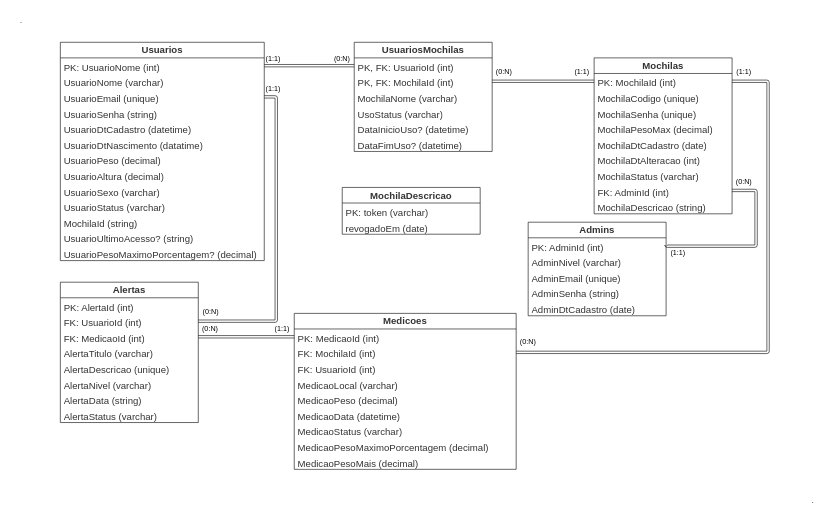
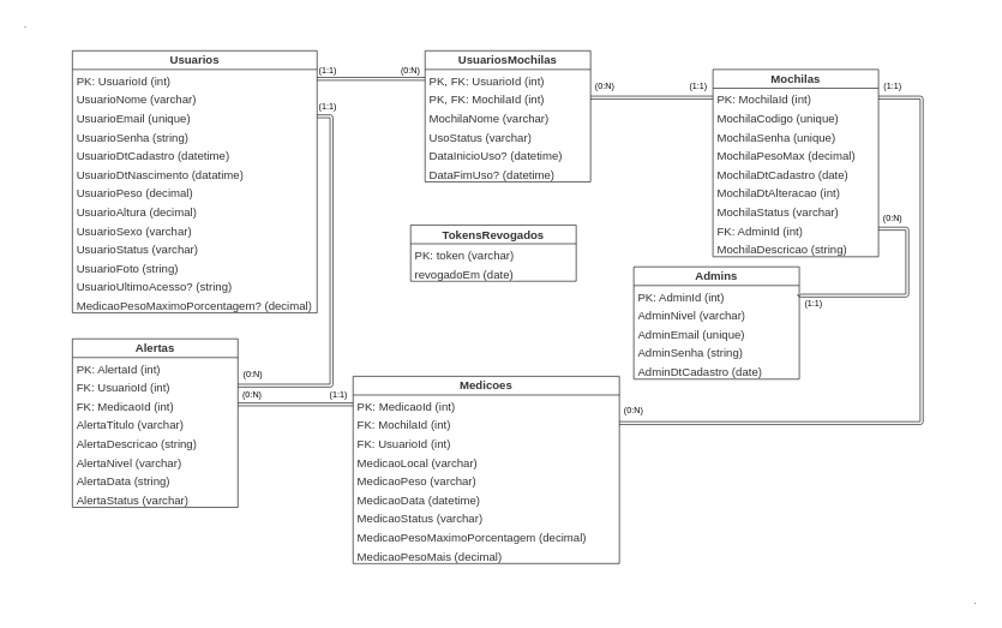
- <mxCell id="3" value="&lt;span style=&quot;color: rgb(51, 51, 51); font-family: Arial, sans-serif; font-size: medium; text-align: center; text-wrap-mode: nowrap; background-color: rgb(255, 255, 255);&quot;&gt;PK: UsuarioNome (int)&lt;/span&gt;" style="text;strokeColor=none;fillColor=none;align=left;verticalAlign=top;spacingLeft=4;spacingRight=4;overflow=hidden;rotatable=0;points=[[0,0.5],[1,0.5]];portConstraint=eastwest;whiteSpace=wrap;html=1;" parent="2" vertex="1"><mxGeometry y="26" width="340" height="26" as="geometry" /></mxCell>
+ <mxCell id="3" value="&lt;span style=&quot;color: rgb(51, 51, 51); font-family: Arial, sans-serif; font-size: medium; text-align: center; text-wrap-mode: nowrap; background-color: rgb(255, 255, 255);&quot;&gt;PK: UsuarioId (int)&lt;/span&gt;" style="text;strokeColor=none;fillColor=none;align=left;verticalAlign=top;spacingLeft=4;spacingRight=4;overflow=hidden;rotatable=0;points=[[0,0.5],[1,0.5]];portConstraint=eastwest;whiteSpace=wrap;html=1;" parent="2" vertex="1"><mxGeometry y="26" width="340" height="26" as="geometry" /></mxCell>
- <mxCell id="78" value="&lt;span style=&quot;color: rgb(51, 51, 51); font-family: Arial, sans-serif; font-size: medium; font-weight: 700; text-wrap-mode: nowrap; background-color: rgb(255, 255, 255);&quot;&gt;MochilaDescricao&lt;/span&gt;" style="swimlane;fontStyle=0;childLayout=stackLayout;horizontal=1;startSize=26;fillColor=none;horizontalStack=0;resizeParent=1;resizeParentMax=0;resizeLast=0;collapsible=1;marginBottom=0;whiteSpace=wrap;html=1;" vertex="1" parent="1"><mxGeometry x="570" y="312" width="230" height="78" as="geometry" /></mxCell>
+ <mxCell id="78" value="&lt;span style=&quot;color: rgb(51, 51, 51); font-family: Arial, sans-serif; font-size: medium; font-weight: 700; text-wrap-mode: nowrap; background-color: rgb(255, 255, 255);&quot;&gt;TokensRevogados&lt;/span&gt;" style="swimlane;fontStyle=0;childLayout=stackLayout;horizontal=1;startSize=26;fillColor=none;horizontalStack=0;resizeParent=1;resizeParentMax=0;resizeLast=0;collapsible=1;marginBottom=0;whiteSpace=wrap;html=1;" vertex="1" parent="1"><mxGeometry x="570" y="312" width="230" height="78" as="geometry" /></mxCell>
- <mxCell id="13" value="&lt;span style=&quot;color: rgb(51, 51, 51); font-family: Arial, sans-serif; font-size: medium; text-align: center; text-wrap-mode: nowrap; background-color: rgb(255, 255, 255);&quot;&gt;MochilaId (string)&lt;/span&gt;" style="text;strokeColor=none;fillColor=none;align=left;verticalAlign=top;spacingLeft=4;spacingRight=4;overflow=hidden;rotatable=0;points=[[0,0.5],[1,0.5]];portConstraint=eastwest;whiteSpace=wrap;html=1;" parent="2" vertex="1"><mxGeometry y="286" width="340" height="26" as="geometry" /></mxCell>
+ <mxCell id="13" value="&lt;span style=&quot;color: rgb(51, 51, 51); font-family: Arial, sans-serif; font-size: medium; text-align: center; text-wrap-mode: nowrap; background-color: rgb(255, 255, 255);&quot;&gt;UsuarioFoto (string)&lt;/span&gt;" style="text;strokeColor=none;fillColor=none;align=left;verticalAlign=top;spacingLeft=4;spacingRight=4;overflow=hidden;rotatable=0;points=[[0,0.5],[1,0.5]];portConstraint=eastwest;whiteSpace=wrap;html=1;" parent="2" vertex="1"><mxGeometry y="286" width="340" height="26" as="geometry" /></mxCell>
- <mxCell id="15" value="&lt;span style=&quot;color: rgb(51, 51, 51); font-family: Arial, sans-serif; font-size: medium; text-align: center; text-wrap-mode: nowrap; background-color: rgb(255, 255, 255);&quot;&gt;UsuarioPesoMaximoPorcentagem? (decimal)&lt;/span&gt;" style="text;strokeColor=none;fillColor=none;align=left;verticalAlign=top;spacingLeft=4;spacingRight=4;overflow=hidden;rotatable=0;points=[[0,0.5],[1,0.5]];portConstraint=eastwest;whiteSpace=wrap;html=1;" parent="2" vertex="1"><mxGeometry y="338" width="340" height="26" as="geometry" /></mxCell>
+ <mxCell id="15" value="&lt;span style=&quot;color: rgb(51, 51, 51); font-family: Arial, sans-serif; font-size: medium; text-align: center; text-wrap-mode: nowrap; background-color: rgb(255, 255, 255);&quot;&gt;MedicaoPesoMaximoPorcentagem? (decimal)&lt;/span&gt;" style="text;strokeColor=none;fillColor=none;align=left;verticalAlign=top;spacingLeft=4;spacingRight=4;overflow=hidden;rotatable=0;points=[[0,0.5],[1,0.5]];portConstraint=eastwest;whiteSpace=wrap;html=1;" parent="2" vertex="1"><mxGeometry y="338" width="340" height="26" as="geometry" /></mxCell>
- <mxCell id="44" value="&lt;span style=&quot;color: rgb(51, 51, 51); font-family: Arial, sans-serif; font-size: medium; text-align: center; text-wrap-mode: nowrap; background-color: rgb(255, 255, 255);&quot;&gt;AlertaDescricao (unique)&lt;/span&gt;" style="text;strokeColor=none;fillColor=none;align=left;verticalAlign=top;spacingLeft=4;spacingRight=4;overflow=hidden;rotatable=0;points=[[0,0.5],[1,0.5]];portConstraint=eastwest;whiteSpace=wrap;html=1;" parent="39" vertex="1"><mxGeometry y="130" width="230" height="26" as="geometry" /></mxCell>
+ <mxCell id="44" value="&lt;span style=&quot;color: rgb(51, 51, 51); font-family: Arial, sans-serif; font-size: medium; text-align: center; text-wrap-mode: nowrap; background-color: rgb(255, 255, 255);&quot;&gt;AlertaDescricao (string)&lt;/span&gt;" style="text;strokeColor=none;fillColor=none;align=left;verticalAlign=top;spacingLeft=4;spacingRight=4;overflow=hidden;rotatable=0;points=[[0,0.5],[1,0.5]];portConstraint=eastwest;whiteSpace=wrap;html=1;" parent="39" vertex="1"><mxGeometry y="130" width="230" height="26" as="geometry" /></mxCell>
- <mxCell id="53" value="&lt;span style=&quot;color: rgb(51, 51, 51); font-family: Arial, sans-serif; font-size: medium; text-align: center; text-wrap-mode: nowrap; background-color: rgb(255, 255, 255);&quot;&gt;MedicaoPeso (decimal)&lt;/span&gt;" style="text;strokeColor=none;fillColor=none;align=left;verticalAlign=top;spacingLeft=4;spacingRight=4;overflow=hidden;rotatable=0;points=[[0,0.5],[1,0.5]];portConstraint=eastwest;whiteSpace=wrap;html=1;" parent="48" vertex="1"><mxGeometry y="130" width="370" height="26" as="geometry" /></mxCell>
+ <mxCell id="53" value="&lt;span style=&quot;color: rgb(51, 51, 51); font-family: Arial, sans-serif; font-size: medium; text-align: center; text-wrap-mode: nowrap; background-color: rgb(255, 255, 255);&quot;&gt;MedicaoPeso (varchar)&lt;/span&gt;" style="text;strokeColor=none;fillColor=none;align=left;verticalAlign=top;spacingLeft=4;spacingRight=4;overflow=hidden;rotatable=0;points=[[0,0.5],[1,0.5]];portConstraint=eastwest;whiteSpace=wrap;html=1;" parent="48" vertex="1"><mxGeometry y="130" width="370" height="26" as="geometry" /></mxCell>
